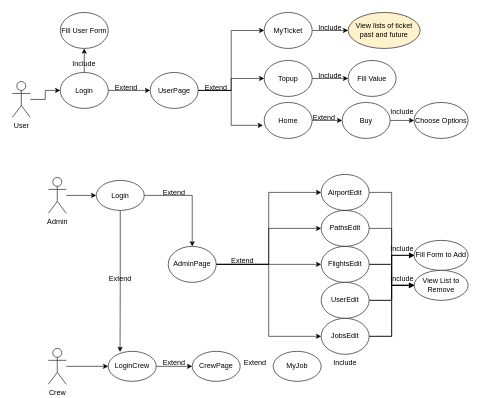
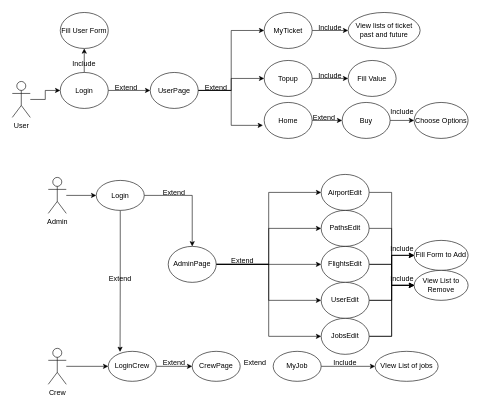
- <mxCell id="62" value="View lists of ticket past and future" style="ellipse;whiteSpace=wrap;html=1;fillColor=#fff2cc;" vertex="1" parent="1"><mxGeometry x="580" y="20" width="120" height="60" as="geometry" /></mxCell>
+ <mxCell id="62" value="View lists of ticket past and future" style="ellipse;whiteSpace=wrap;html=1;" vertex="1" parent="1"><mxGeometry x="580" y="20" width="120" height="60" as="geometry" /></mxCell>
+ <mxCell id="37" style="edgeStyle=orthogonalEdgeStyle;rounded=0;orthogonalLoop=1;jettySize=auto;html=1;entryX=0;entryY=0.5;entryDx=0;entryDy=0;" edge="1" parent="1" source="39" target="51"><mxGeometry relative="1" as="geometry" /></mxCell>
+ <mxCell id="59" style="edgeStyle=orthogonalEdgeStyle;rounded=0;orthogonalLoop=1;jettySize=auto;html=1;entryX=0;entryY=0.5;entryDx=0;entryDy=0;" edge="1" parent="1" source="60" target="61"><mxGeometry relative="1" as="geometry" /></mxCell>
+ <mxCell id="61" value="VIew List of jobs" style="ellipse;whiteSpace=wrap;html=1;" vertex="1" parent="1"><mxGeometry x="625" y="585" width="105" height="50" as="geometry" /></mxCell>
